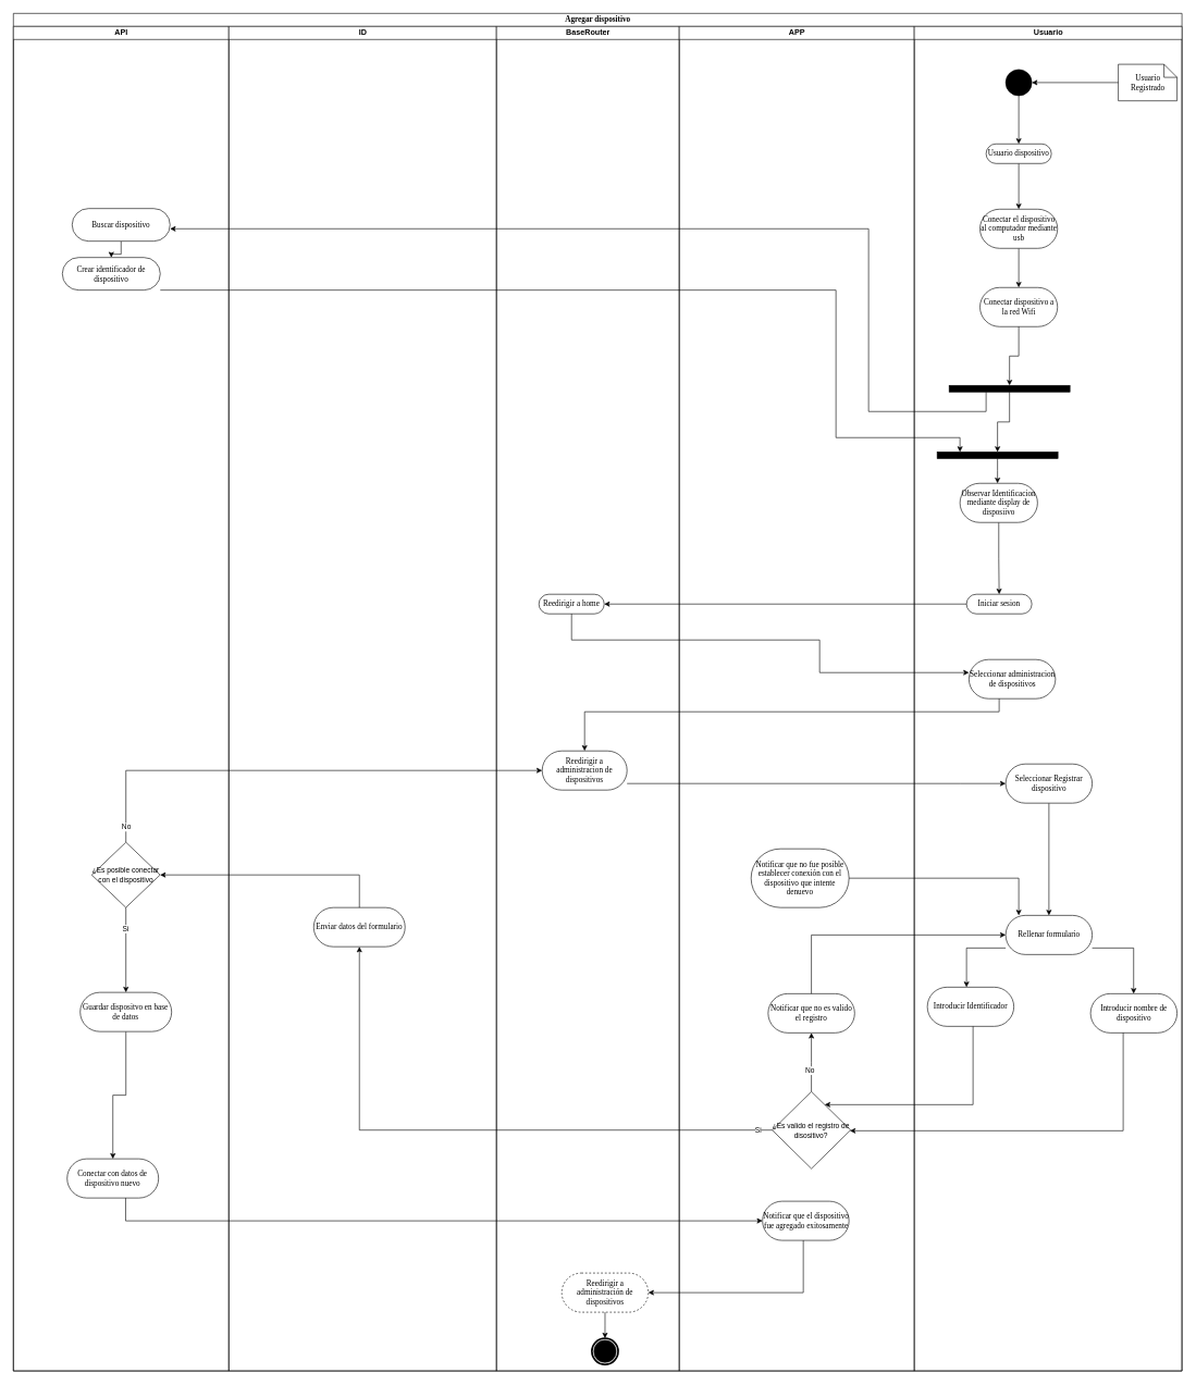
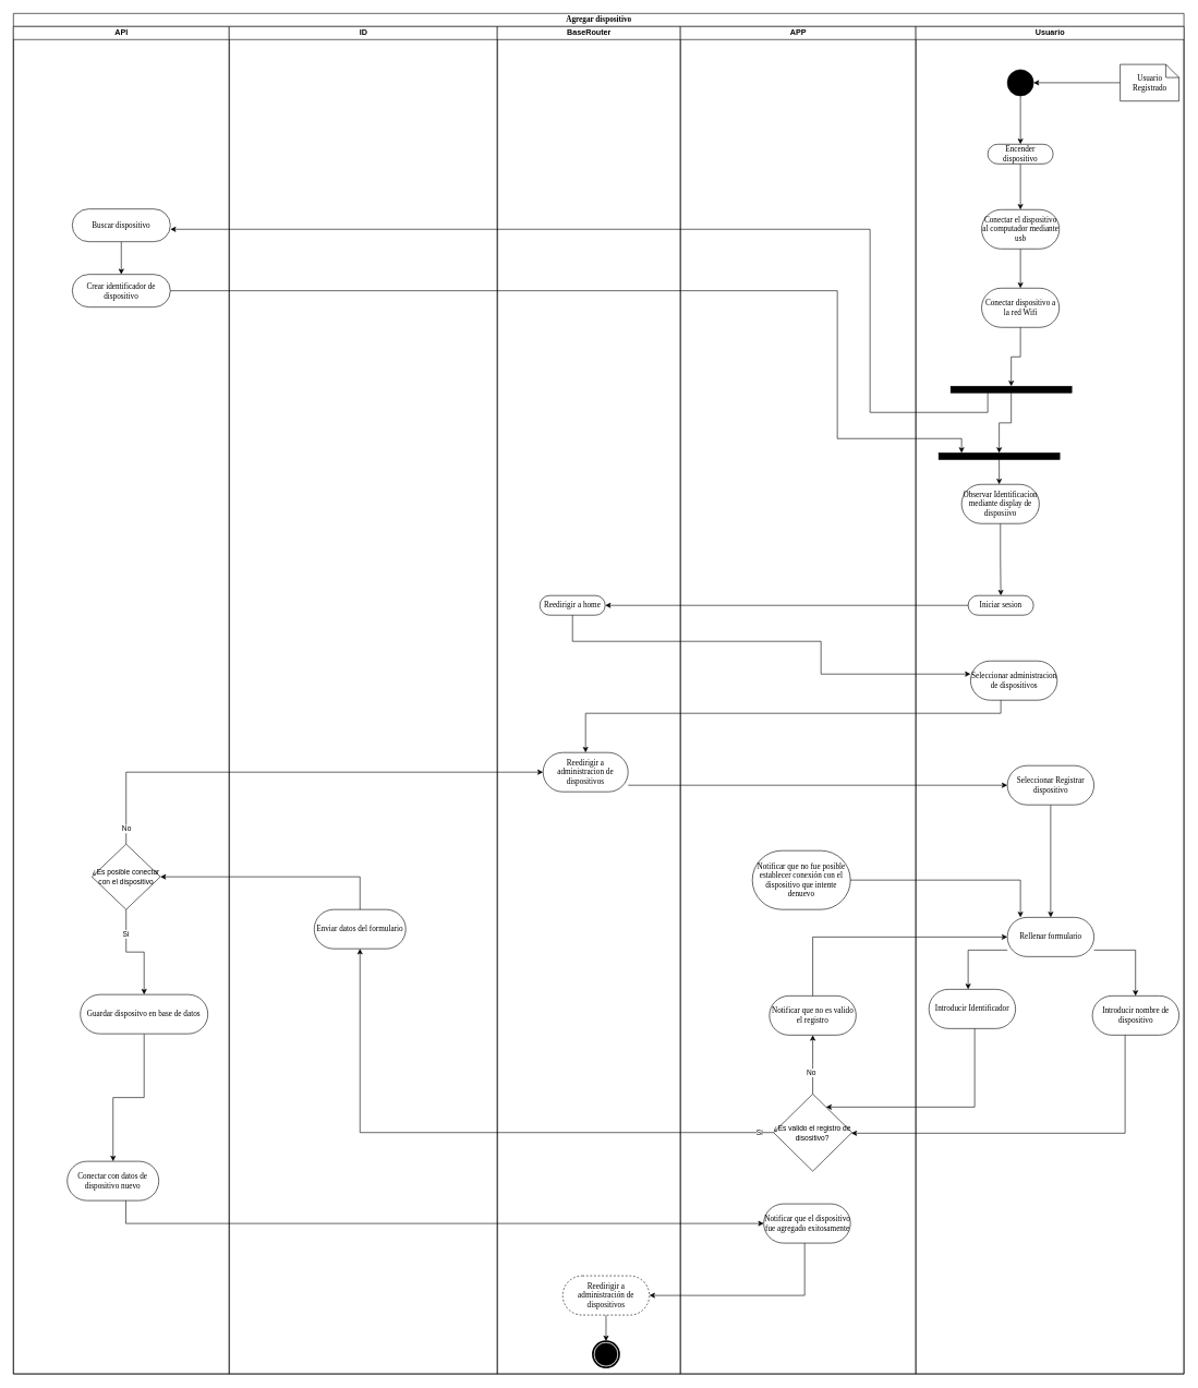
- <mxCell id="30" value="Usuario dispositivo" style="rounded=1;whiteSpace=wrap;html=1;shadow=0;comic=0;labelBackgroundColor=none;strokeWidth=1;fontFamily=Verdana;fontSize=12;align=center;arcSize=50;" vertex="1" parent="28"><mxGeometry x="110" y="180" width="100" height="30" as="geometry" /></mxCell>
+ <mxCell id="30" value="Encender dispositivo" style="rounded=1;whiteSpace=wrap;html=1;shadow=0;comic=0;labelBackgroundColor=none;strokeWidth=1;fontFamily=Verdana;fontSize=12;align=center;arcSize=50;" vertex="1" parent="28"><mxGeometry x="110" y="180" width="100" height="30" as="geometry" /></mxCell>
- <mxCell id="4" value="Crear identificador de dispositivo" style="rounded=1;whiteSpace=wrap;html=1;shadow=0;comic=0;labelBackgroundColor=none;strokeWidth=1;fontFamily=Verdana;fontSize=12;align=center;arcSize=50;" vertex="1" parent="3"><mxGeometry x="75" y="354" width="150" height="50" as="geometry" /></mxCell>
+ <mxCell id="4" value="Crear identificador de dispositivo" style="rounded=1;whiteSpace=wrap;html=1;shadow=0;comic=0;labelBackgroundColor=none;strokeWidth=1;fontFamily=Verdana;fontSize=12;align=center;arcSize=50;" vertex="1" parent="3"><mxGeometry x="90" y="379" width="150" height="50" as="geometry" /></mxCell>
- <mxCell id="11" value="Guardar dispositvo en base de datos" style="rounded=1;whiteSpace=wrap;html=1;shadow=0;comic=0;labelBackgroundColor=none;strokeWidth=1;fontFamily=Verdana;fontSize=12;align=center;arcSize=50;" vertex="1" parent="3"><mxGeometry x="102.38" y="1480" width="140" height="60" as="geometry" /></mxCell>
+ <mxCell id="11" value="Guardar dispositvo en base de datos" style="rounded=1;whiteSpace=wrap;html=1;shadow=0;comic=0;labelBackgroundColor=none;strokeWidth=1;fontFamily=Verdana;fontSize=12;align=center;arcSize=50;" vertex="1" parent="3"><mxGeometry x="102.38" y="1480" width="195" height="60" as="geometry" /></mxCell>
